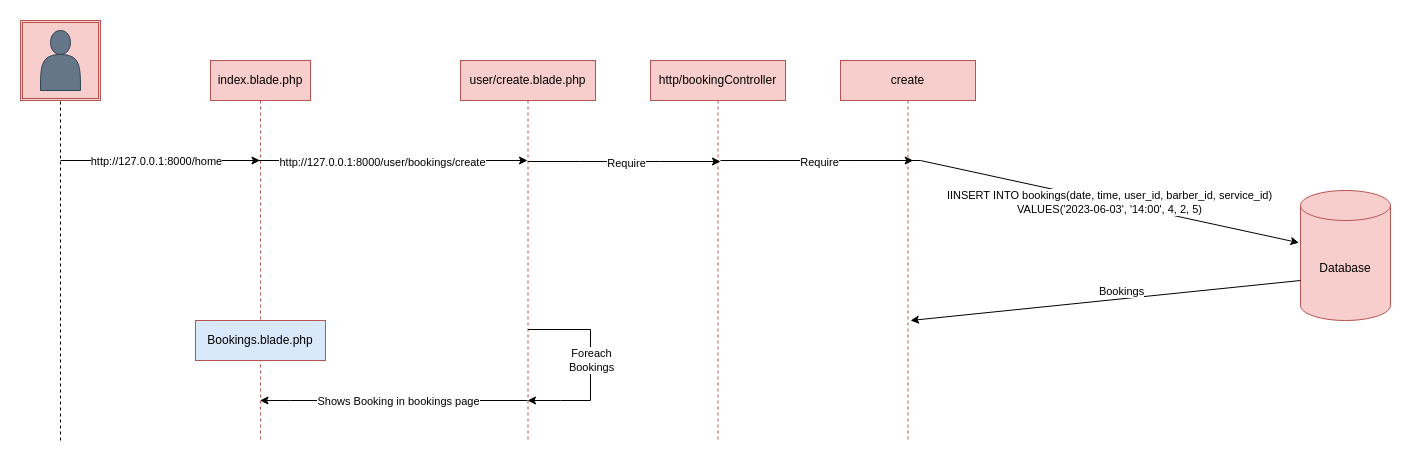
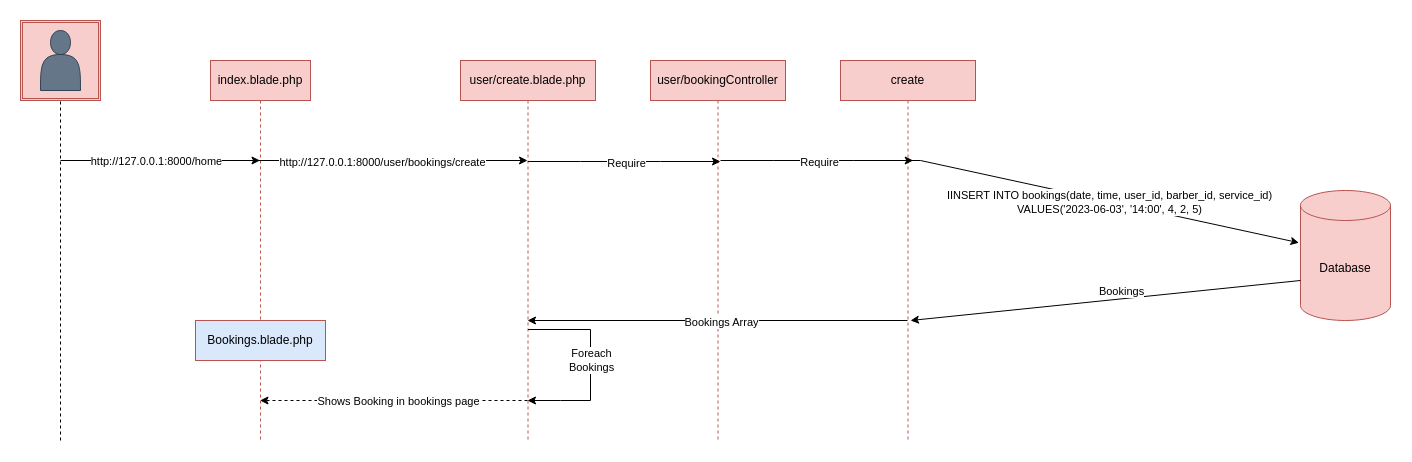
- <mxCell id="12" value="http/bookingController" style="shape=umlLifeline;perimeter=lifelinePerimeter;whiteSpace=wrap;html=1;container=0;dropTarget=0;collapsible=0;recursiveResize=0;outlineConnect=0;portConstraint=eastwest;newEdgeStyle={&quot;edgeStyle&quot;:&quot;elbowEdgeStyle&quot;,&quot;elbow&quot;:&quot;vertical&quot;,&quot;curved&quot;:0,&quot;rounded&quot;:0};fillColor=#f8cecc;strokeColor=#b85450;" vertex="1" parent="1"><mxGeometry x="650" y="60" width="135" height="380" as="geometry" /></mxCell>
+ <mxCell id="12" value="user/bookingController" style="shape=umlLifeline;perimeter=lifelinePerimeter;whiteSpace=wrap;html=1;container=0;dropTarget=0;collapsible=0;recursiveResize=0;outlineConnect=0;portConstraint=eastwest;newEdgeStyle={&quot;edgeStyle&quot;:&quot;elbowEdgeStyle&quot;,&quot;elbow&quot;:&quot;vertical&quot;,&quot;curved&quot;:0,&quot;rounded&quot;:0};fillColor=#f8cecc;strokeColor=#b85450;" vertex="1" parent="1"><mxGeometry x="650" y="60" width="135" height="380" as="geometry" /></mxCell>
+ <mxCell id="23" value="" style="endArrow=classic;html=1;rounded=0;" edge="1" parent="1" source="15" target="7"><mxGeometry width="50" height="50" relative="1" as="geometry"><mxPoint x="770" y="330" as="sourcePoint" /><mxPoint x="820" y="280" as="targetPoint" /><Array as="points"><mxPoint x="750" y="320" /></Array></mxGeometry></mxCell>
+ <mxCell id="24" value="Bookings Array" style="edgeLabel;html=1;align=center;verticalAlign=middle;resizable=0;points=[];" connectable="0" vertex="1" parent="23"><mxGeometry x="-0.018" y="1" relative="1" as="geometry"><mxPoint as="offset" /></mxGeometry></mxCell>
- <mxCell id="27" value="" style="endArrow=classic;html=1;rounded=0;" edge="1" parent="1" source="7" target="2"><mxGeometry width="50" height="50" relative="1" as="geometry"><mxPoint x="360" y="410" as="sourcePoint" /><mxPoint x="410" y="360" as="targetPoint" /><Array as="points"><mxPoint x="290" y="400" /></Array></mxGeometry></mxCell>
+ <mxCell id="27" value="" style="endArrow=classic;html=1;rounded=0;dashed=1;" edge="1" parent="1" source="7" target="2"><mxGeometry width="50" height="50" relative="1" as="geometry"><mxPoint x="360" y="410" as="sourcePoint" /><mxPoint x="410" y="360" as="targetPoint" /><Array as="points"><mxPoint x="290" y="400" /></Array></mxGeometry></mxCell>
